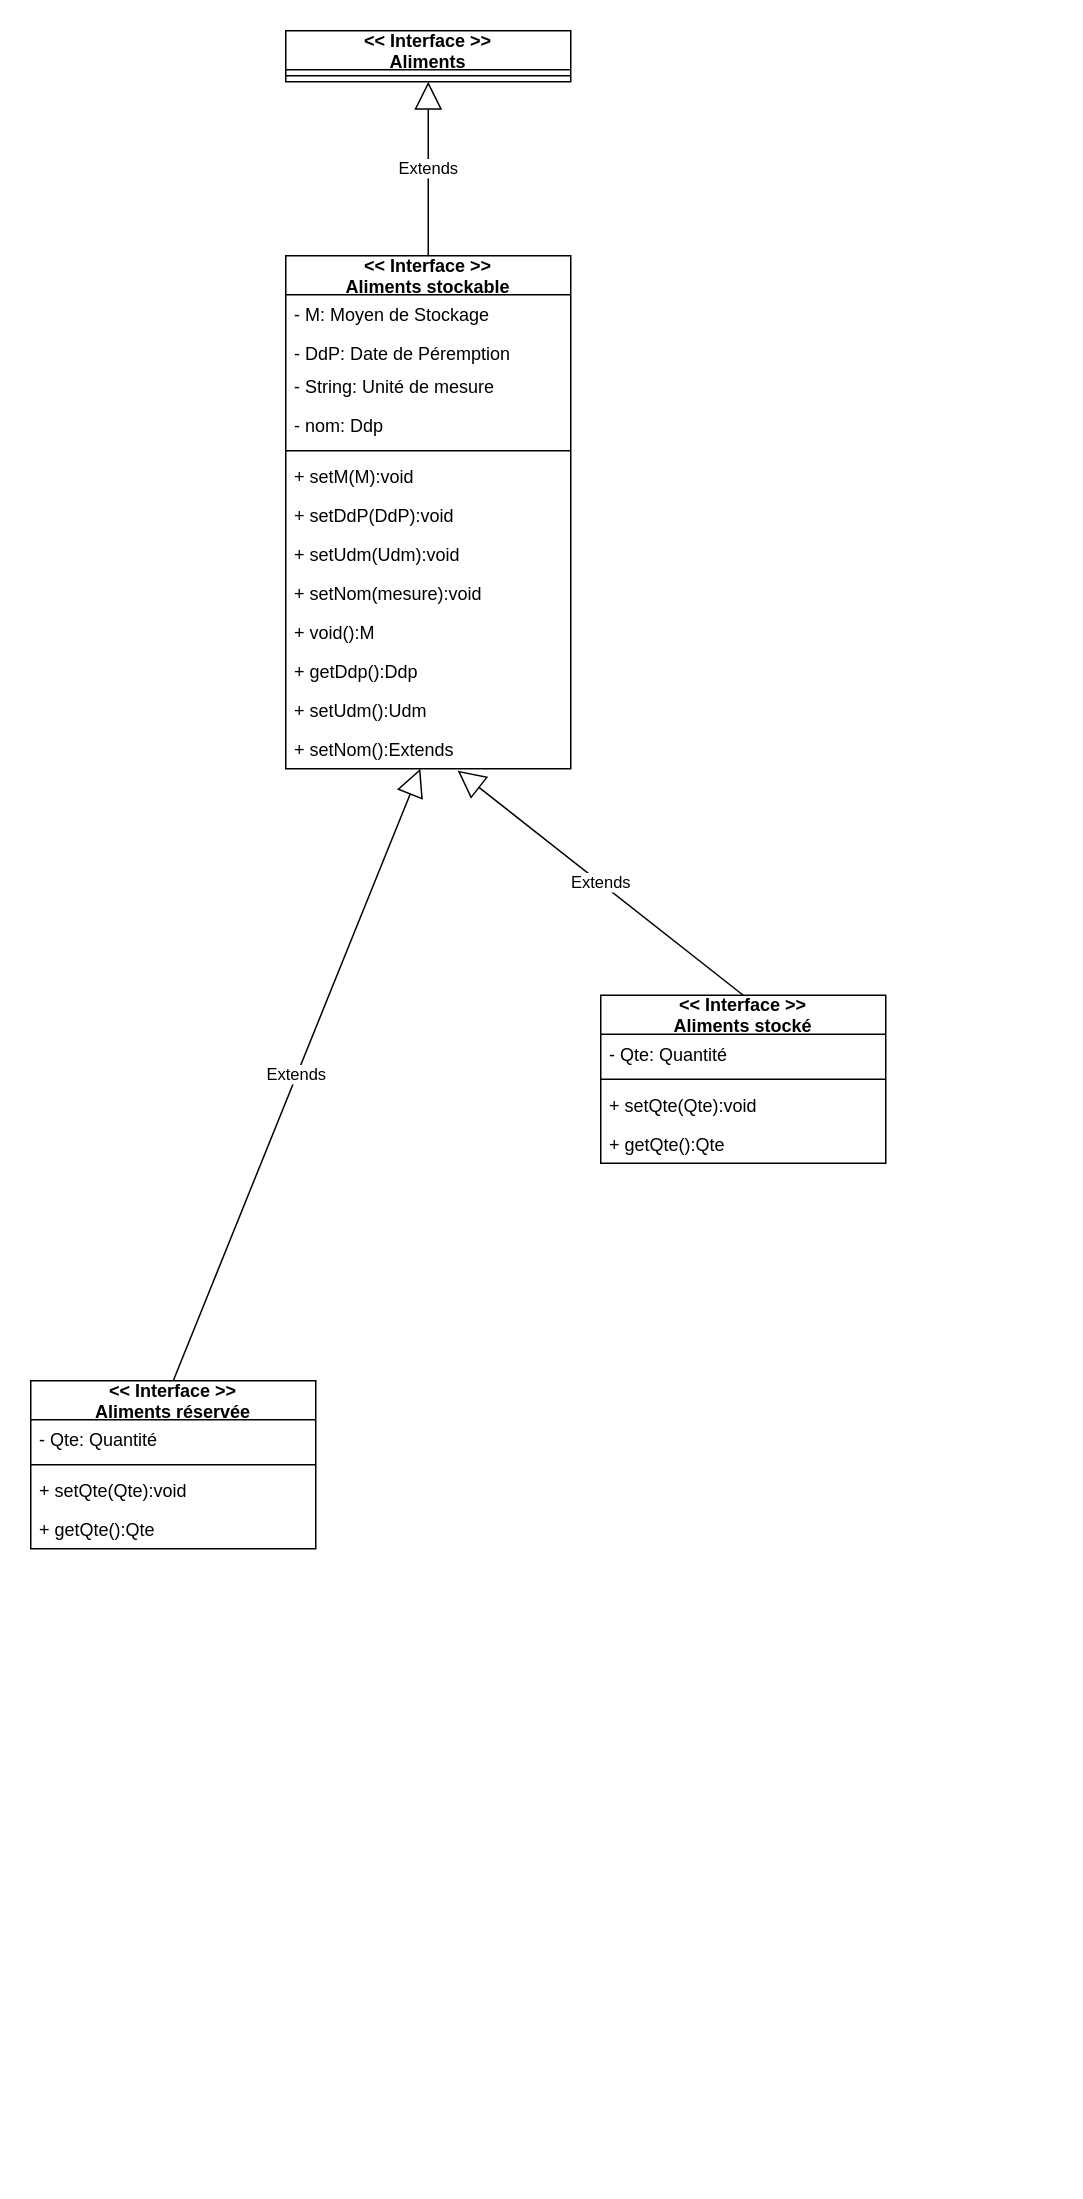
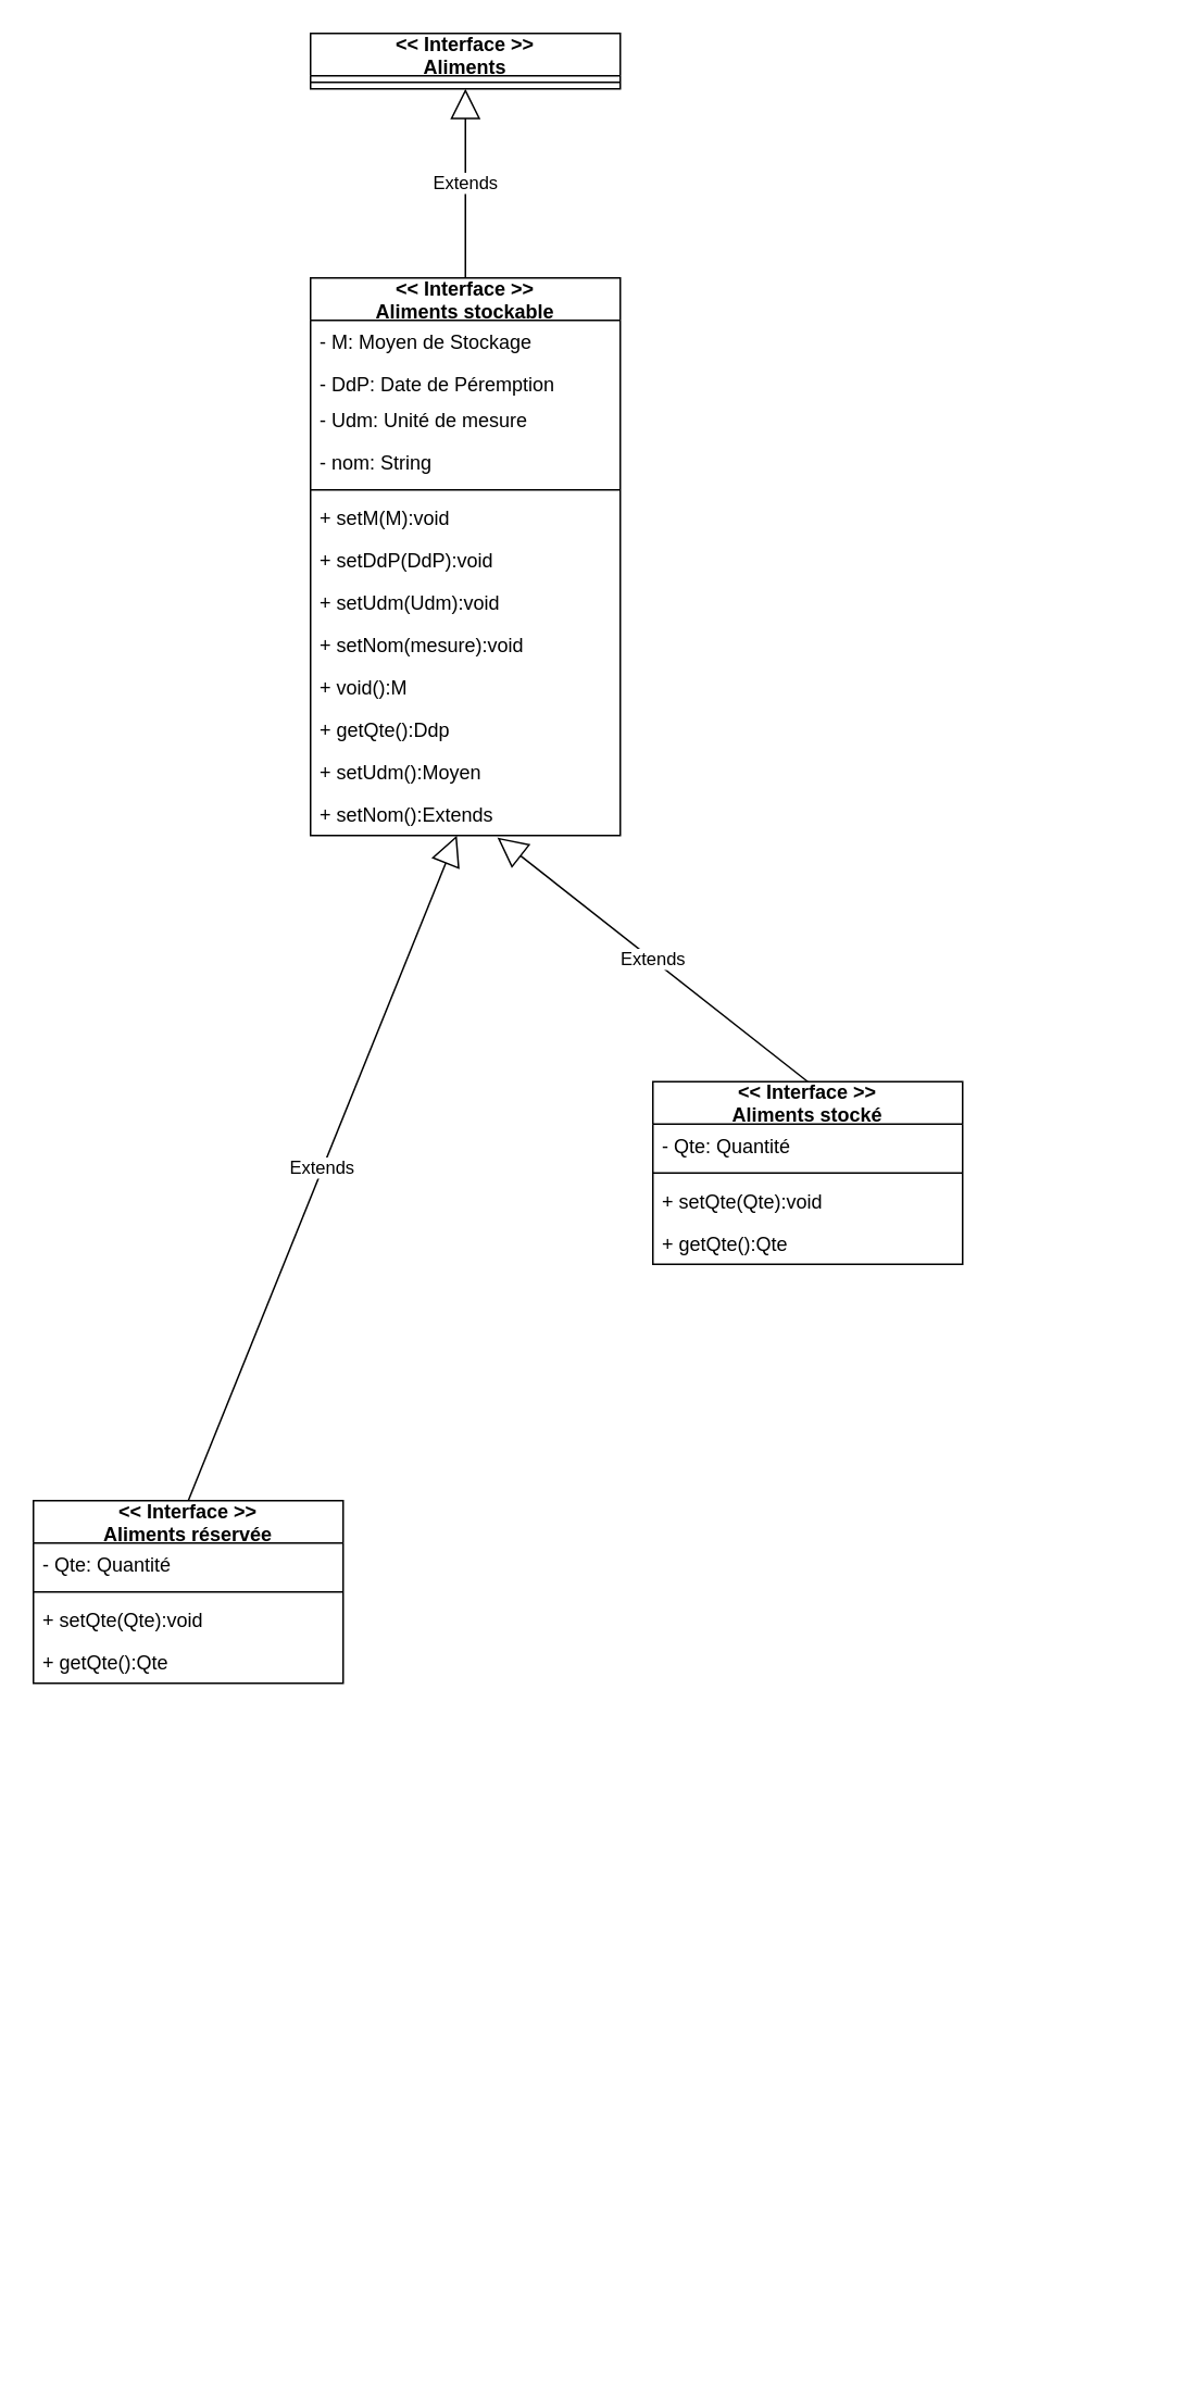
- <mxCell id="7" value="- String: Unité de mesure" style="text;strokeColor=none;fillColor=none;align=left;verticalAlign=top;spacingLeft=4;spacingRight=4;overflow=hidden;rotatable=0;points=[[0,0.5],[1,0.5]];portConstraint=eastwest;fontSize=12;" parent="4" vertex="1"><mxGeometry y="74" width="190" height="26" as="geometry" /></mxCell>
+ <mxCell id="7" value="- Udm: Unité de mesure" style="text;strokeColor=none;fillColor=none;align=left;verticalAlign=top;spacingLeft=4;spacingRight=4;overflow=hidden;rotatable=0;points=[[0,0.5],[1,0.5]];portConstraint=eastwest;fontSize=12;" parent="4" vertex="1"><mxGeometry y="74" width="190" height="26" as="geometry" /></mxCell>
- <mxCell id="8" value="- nom: Ddp" style="text;strokeColor=none;fillColor=none;align=left;verticalAlign=top;spacingLeft=4;spacingRight=4;overflow=hidden;rotatable=0;points=[[0,0.5],[1,0.5]];portConstraint=eastwest;fontSize=12;" parent="4" vertex="1"><mxGeometry y="100" width="190" height="26" as="geometry" /></mxCell>
+ <mxCell id="8" value="- nom: String" style="text;strokeColor=none;fillColor=none;align=left;verticalAlign=top;spacingLeft=4;spacingRight=4;overflow=hidden;rotatable=0;points=[[0,0.5],[1,0.5]];portConstraint=eastwest;fontSize=12;" parent="4" vertex="1"><mxGeometry y="100" width="190" height="26" as="geometry" /></mxCell>
- <mxCell id="15" value="+ getDdp():Ddp" style="text;strokeColor=none;fillColor=none;align=left;verticalAlign=top;spacingLeft=4;spacingRight=4;overflow=hidden;rotatable=0;points=[[0,0.5],[1,0.5]];portConstraint=eastwest;" parent="4" vertex="1"><mxGeometry y="264" width="190" height="26" as="geometry" /></mxCell>
+ <mxCell id="15" value="+ getQte():Ddp" style="text;strokeColor=none;fillColor=none;align=left;verticalAlign=top;spacingLeft=4;spacingRight=4;overflow=hidden;rotatable=0;points=[[0,0.5],[1,0.5]];portConstraint=eastwest;" parent="4" vertex="1"><mxGeometry y="264" width="190" height="26" as="geometry" /></mxCell>
- <mxCell id="16" value="+ setUdm():Udm" style="text;strokeColor=none;fillColor=none;align=left;verticalAlign=top;spacingLeft=4;spacingRight=4;overflow=hidden;rotatable=0;points=[[0,0.5],[1,0.5]];portConstraint=eastwest;" parent="4" vertex="1"><mxGeometry y="290" width="190" height="26" as="geometry" /></mxCell>
+ <mxCell id="16" value="+ setUdm():Moyen" style="text;strokeColor=none;fillColor=none;align=left;verticalAlign=top;spacingLeft=4;spacingRight=4;overflow=hidden;rotatable=0;points=[[0,0.5],[1,0.5]];portConstraint=eastwest;" parent="4" vertex="1"><mxGeometry y="290" width="190" height="26" as="geometry" /></mxCell>
